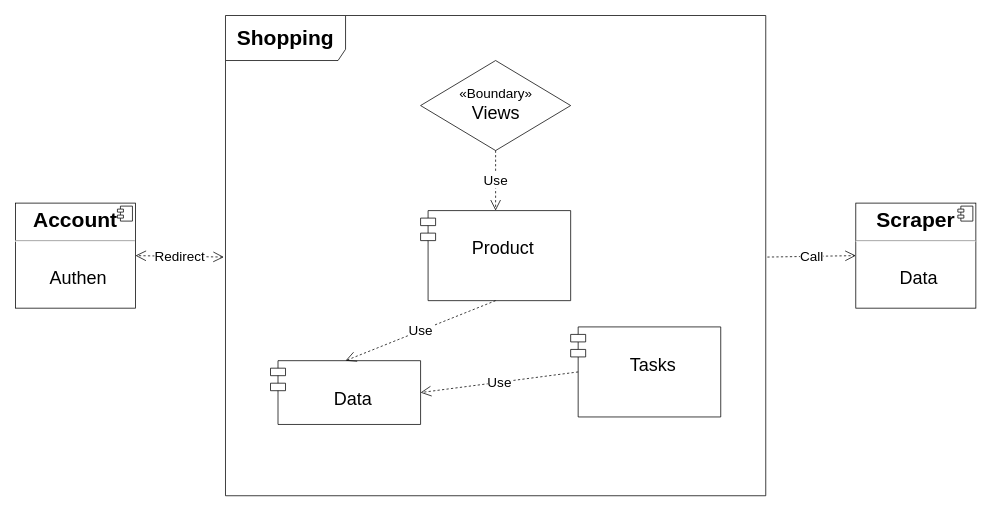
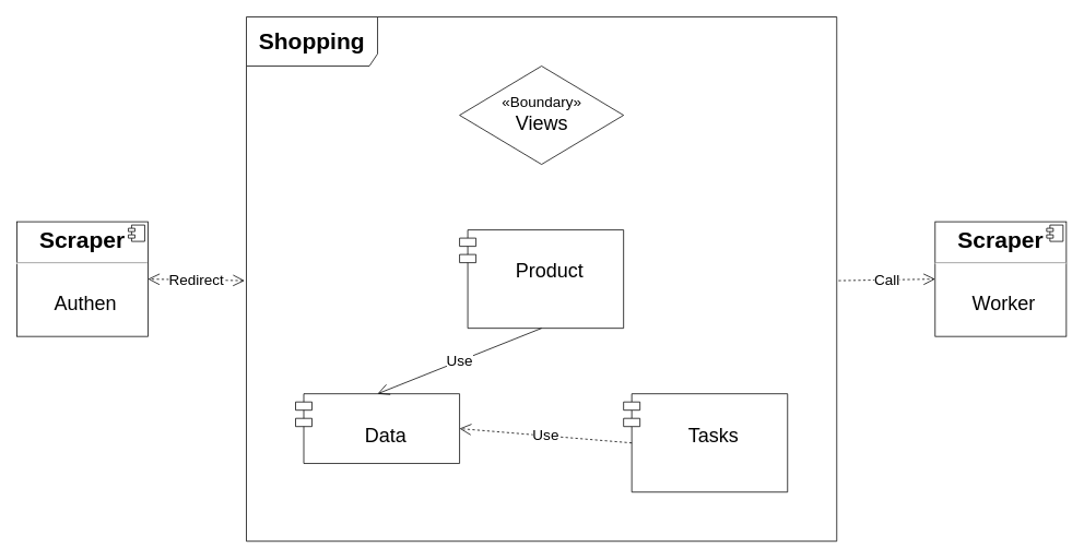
- <mxCell id="6" value="Use" style="endArrow=open;endSize=12;dashed=1;html=1;fontSize=18;exitX=0.5;exitY=1;exitDx=0;exitDy=0;entryX=0.5;entryY=0;entryDx=0;entryDy=0;" parent="1" source="3" target="4" edge="1"><mxGeometry width="160" relative="1" as="geometry"><mxPoint x="550" y="470" as="sourcePoint" /><mxPoint x="710" y="470" as="targetPoint" /></mxGeometry></mxCell>
- <mxCell id="13" value="&lt;p style=&quot;margin: 0px ; margin-top: 6px ; text-align: center&quot;&gt;&lt;b&gt;&lt;font style=&quot;font-size: 28px&quot;&gt;Account&lt;/font&gt;&lt;/b&gt;&lt;/p&gt;&lt;hr style=&quot;font-size: 20px&quot;&gt;&lt;p style=&quot;margin: 0px 0px 0px 8px ; font-size: 20px&quot;&gt;&lt;font style=&quot;font-size: 20px&quot;&gt;&lt;br&gt;&lt;/font&gt;&lt;/p&gt;&lt;p style=&quot;text-align: center ; margin: 0px 0px 0px 8px&quot;&gt;&lt;font style=&quot;font-size: 24px&quot;&gt;Authen&lt;/font&gt;&lt;/p&gt;" style="align=left;overflow=fill;html=1;dropTarget=0;" parent="1" vertex="1"><mxGeometry x="20" y="270" width="160" height="140" as="geometry" /></mxCell>
+ <mxCell id="13" value="&lt;p style=&quot;margin: 0px ; margin-top: 6px ; text-align: center&quot;&gt;&lt;b&gt;&lt;font style=&quot;font-size: 28px&quot;&gt;Scraper&lt;/font&gt;&lt;/b&gt;&lt;/p&gt;&lt;hr style=&quot;font-size: 20px&quot;&gt;&lt;p style=&quot;margin: 0px 0px 0px 8px ; font-size: 20px&quot;&gt;&lt;font style=&quot;font-size: 20px&quot;&gt;&lt;br&gt;&lt;/font&gt;&lt;/p&gt;&lt;p style=&quot;text-align: center ; margin: 0px 0px 0px 8px&quot;&gt;&lt;font style=&quot;font-size: 24px&quot;&gt;Authen&lt;/font&gt;&lt;/p&gt;" style="align=left;overflow=fill;html=1;dropTarget=0;" parent="1" vertex="1"><mxGeometry x="20" y="270" width="160" height="140" as="geometry" /></mxCell>
- <mxCell id="11" value="&lt;p style=&quot;margin: 0px ; margin-top: 6px ; text-align: center&quot;&gt;&lt;b&gt;&lt;font style=&quot;font-size: 28px&quot;&gt;Scraper&lt;/font&gt;&lt;/b&gt;&lt;/p&gt;&lt;hr style=&quot;font-size: 20px&quot;&gt;&lt;p style=&quot;margin: 0px 0px 0px 8px ; font-size: 20px&quot;&gt;&lt;br&gt;&lt;/p&gt;&lt;p style=&quot;text-align: center ; margin: 0px 0px 0px 8px&quot;&gt;&lt;font style=&quot;font-size: 24px&quot;&gt;Data&lt;/font&gt;&lt;/p&gt;" style="align=left;overflow=fill;html=1;dropTarget=0;" parent="1" vertex="1"><mxGeometry x="1140" y="270" width="160" height="140" as="geometry" /></mxCell>
+ <mxCell id="11" value="&lt;p style=&quot;margin: 0px ; margin-top: 6px ; text-align: center&quot;&gt;&lt;b&gt;&lt;font style=&quot;font-size: 28px&quot;&gt;Scraper&lt;/font&gt;&lt;/b&gt;&lt;/p&gt;&lt;hr style=&quot;font-size: 20px&quot;&gt;&lt;p style=&quot;margin: 0px 0px 0px 8px ; font-size: 20px&quot;&gt;&lt;br&gt;&lt;/p&gt;&lt;p style=&quot;text-align: center ; margin: 0px 0px 0px 8px&quot;&gt;&lt;font style=&quot;font-size: 24px&quot;&gt;Worker&lt;/font&gt;&lt;/p&gt;" style="align=left;overflow=fill;html=1;dropTarget=0;" parent="1" vertex="1"><mxGeometry x="1140" y="270" width="160" height="140" as="geometry" /></mxCell>
- <mxCell id="7" value="Use" style="endArrow=open;endSize=12;dashed=1;html=1;fontSize=18;exitX=0.5;exitY=1;exitDx=0;exitDy=0;entryX=0.5;entryY=0;entryDx=0;entryDy=0;" parent="1" source="4" target="5" edge="1"><mxGeometry width="160" relative="1" as="geometry"><mxPoint x="550" y="470" as="sourcePoint" /><mxPoint x="710" y="470" as="targetPoint" /></mxGeometry></mxCell>
+ <mxCell id="7" value="Use" style="endArrow=open;endSize=12;dashed=0;html=1;fontSize=18;exitX=0.5;exitY=1;exitDx=0;exitDy=0;entryX=0.5;entryY=0;entryDx=0;entryDy=0;" parent="1" source="4" target="5" edge="1"><mxGeometry width="160" relative="1" as="geometry"><mxPoint x="550" y="470" as="sourcePoint" /><mxPoint x="710" y="470" as="targetPoint" /></mxGeometry></mxCell>
- <mxCell id="8" value="&#10;Tasks" style="shape=module;align=left;spacingLeft=20;align=center;verticalAlign=top;fontSize=24;" parent="1" vertex="1"><mxGeometry x="760" y="435" width="200" height="120" as="geometry" /></mxCell>
+ <mxCell id="8" value="&#10;Tasks" style="shape=module;align=left;spacingLeft=20;align=center;verticalAlign=top;fontSize=24;" parent="1" vertex="1"><mxGeometry x="760" y="480" width="200" height="120" as="geometry" /></mxCell>
